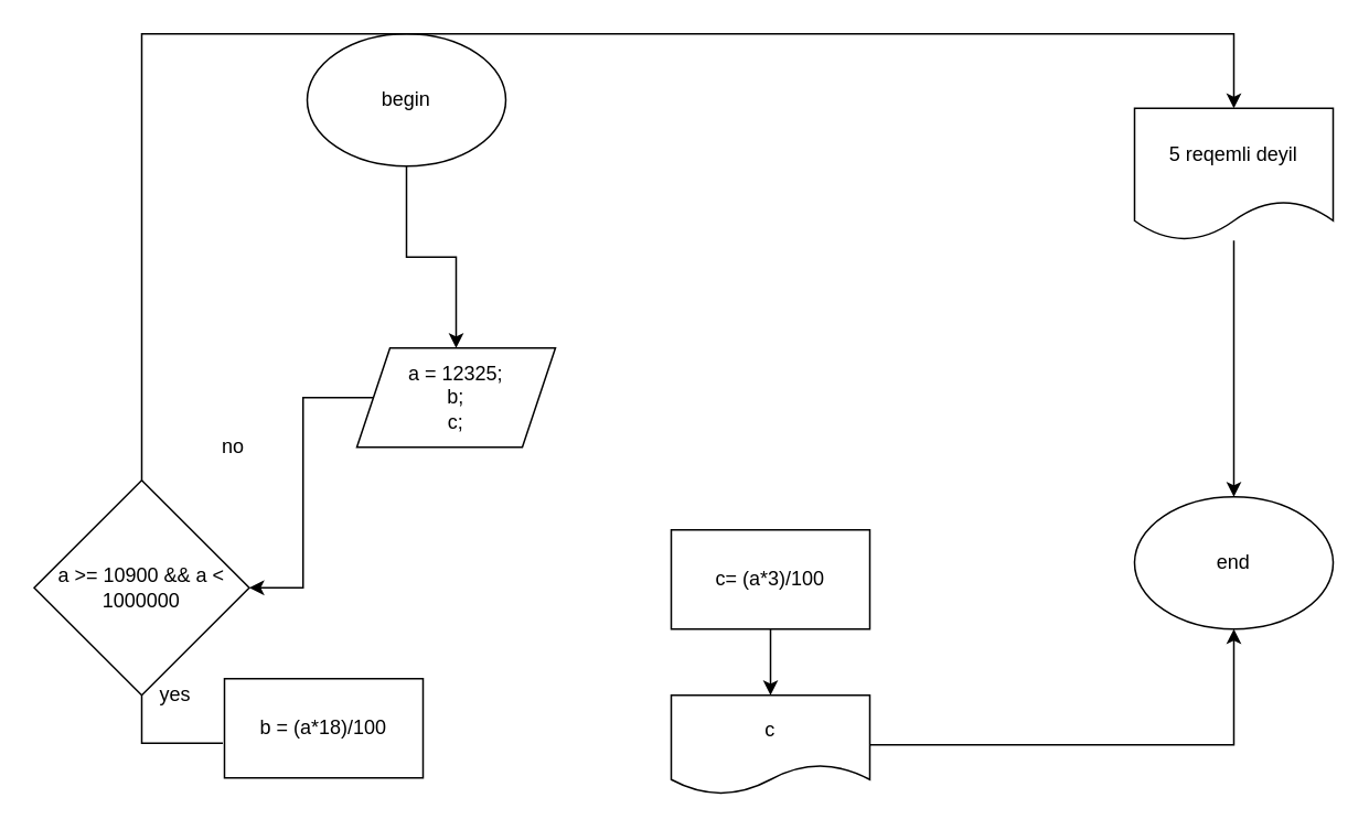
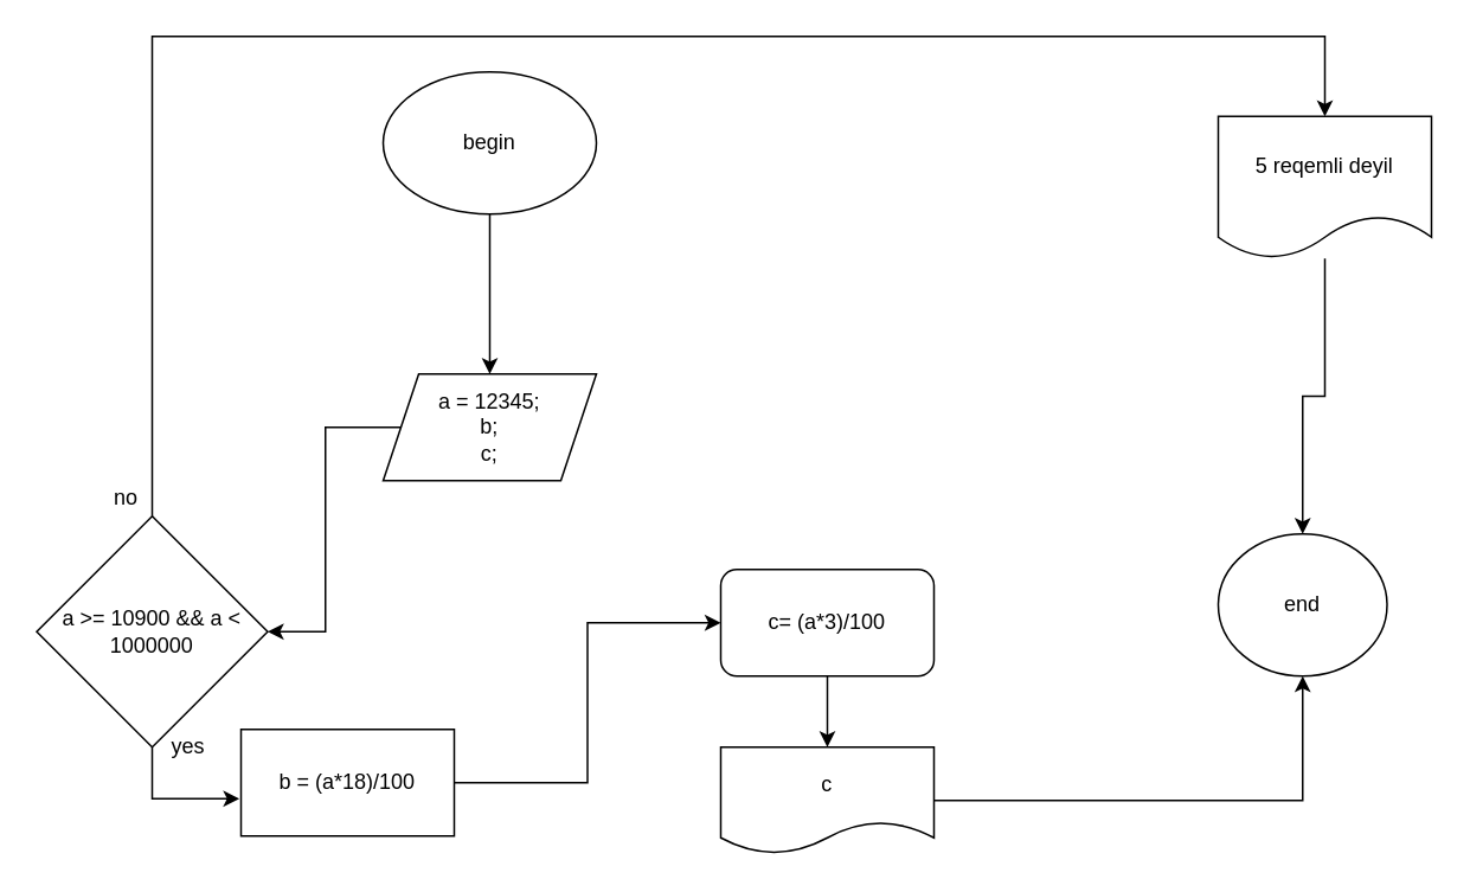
- <mxCell id="3" value="begin" style="ellipse;whiteSpace=wrap;html=1;" parent="1" vertex="1"><mxGeometry x="185" y="20" width="120" height="80" as="geometry" /></mxCell>
+ <mxCell id="3" value="begin" style="ellipse;whiteSpace=wrap;html=1;" parent="1" vertex="1"><mxGeometry x="215" y="40" width="120" height="80" as="geometry" /></mxCell>
- <mxCell id="6" value="a = 12325;&lt;br&gt;b;&lt;br&gt;c;&lt;br&gt;" style="shape=parallelogram;perimeter=parallelogramPerimeter;whiteSpace=wrap;html=1;fixedSize=1;" parent="1" vertex="1"><mxGeometry x="215" y="210" width="120" height="60" as="geometry" /></mxCell>
+ <mxCell id="6" value="a = 12345;&lt;br&gt;b;&lt;br&gt;c;&lt;br&gt;" style="shape=parallelogram;perimeter=parallelogramPerimeter;whiteSpace=wrap;html=1;fixedSize=1;" parent="1" vertex="1"><mxGeometry x="215" y="210" width="120" height="60" as="geometry" /></mxCell>
- <mxCell id="18" value="no" style="text;html=1;align=center;verticalAlign=middle;resizable=0;points=[];autosize=1;strokeColor=none;fillColor=none;" parent="1" vertex="1"><mxGeometry x="125" y="260" width="30" height="20" as="geometry" /></mxCell>
+ <mxCell id="18" value="no" style="text;html=1;align=center;verticalAlign=middle;resizable=0;points=[];autosize=1;strokeColor=none;fillColor=none;" parent="1" vertex="1"><mxGeometry x="55" y="270" width="30" height="20" as="geometry" /></mxCell>
- <mxCell id="4" value="end" style="ellipse;whiteSpace=wrap;html=1;" parent="1" vertex="1"><mxGeometry x="685" y="300" width="120" height="80" as="geometry" /></mxCell>
+ <mxCell id="4" value="end" style="ellipse;whiteSpace=wrap;html=1;" parent="1" vertex="1"><mxGeometry x="685" y="300" width="95" height="80" as="geometry" /></mxCell>
- <mxCell id="10" value="c= (a*3)/100" style="rounded=0;whiteSpace=wrap;html=1;" parent="1" vertex="1"><mxGeometry x="405" y="320" width="120" height="60" as="geometry" /></mxCell>
+ <mxCell id="10" value="c= (a*3)/100" style="whiteSpace=wrap;html=1;rounded=1;" parent="1" vertex="1"><mxGeometry x="405" y="320" width="120" height="60" as="geometry" /></mxCell>
+ <mxCell id="7" style="edgeStyle=orthogonalEdgeStyle;rounded=0;orthogonalLoop=1;jettySize=auto;html=1;entryX=0;entryY=0.5;entryDx=0;entryDy=0;" edge="1" parent="1" source="8" target="10"><mxGeometry relative="1" as="geometry" /></mxCell>
- <mxCell id="14" style="edgeStyle=orthogonalEdgeStyle;rounded=0;orthogonalLoop=1;jettySize=auto;html=1;entryX=-0.008;entryY=0.65;entryDx=0;entryDy=0;entryPerimeter=0;endArrow=none;" parent="1" source="15" target="8" edge="1"><mxGeometry relative="1" as="geometry" /></mxCell>
+ <mxCell id="14" style="edgeStyle=orthogonalEdgeStyle;rounded=0;orthogonalLoop=1;jettySize=auto;html=1;entryX=-0.008;entryY=0.65;entryDx=0;entryDy=0;entryPerimeter=0;" parent="1" source="15" target="8" edge="1"><mxGeometry relative="1" as="geometry" /></mxCell>
